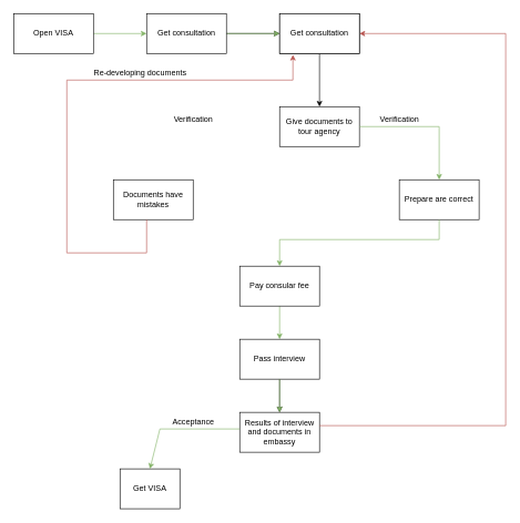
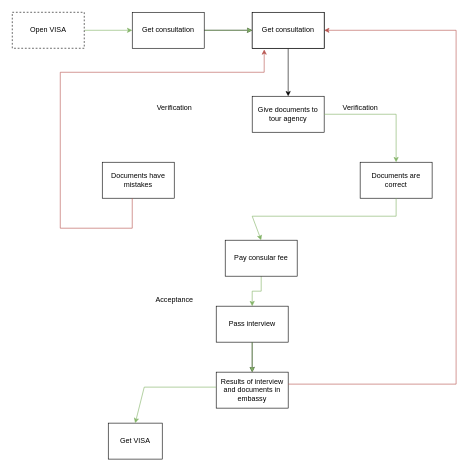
- <mxCell id="8" value="Open VISA" style="rounded=0;whiteSpace=wrap;html=1;" vertex="1" parent="1"><mxGeometry x="20" y="20" width="120" height="60" as="geometry" /></mxCell>
+ <mxCell id="8" value="Open VISA" style="rounded=0;whiteSpace=wrap;html=1;dashed=1;" vertex="1" parent="1"><mxGeometry x="20" y="20" width="120" height="60" as="geometry" /></mxCell>
- <mxCell id="19" value="Re-developing documents" style="text;html=1;align=center;verticalAlign=middle;resizable=0;points=[];autosize=1;strokeColor=none;fillColor=none;" vertex="1" parent="1"><mxGeometry x="130" y="95" width="160" height="30" as="geometry" /></mxCell>
- <mxCell id="3" value="Prepare are correct" style="rounded=0;whiteSpace=wrap;html=1;" vertex="1" parent="1"><mxGeometry x="600" y="270" width="120" height="60" as="geometry" /></mxCell>
+ <mxCell id="3" value="Documents are correct" style="rounded=0;whiteSpace=wrap;html=1;" vertex="1" parent="1"><mxGeometry x="600" y="270" width="120" height="60" as="geometry" /></mxCell>
- <mxCell id="6" value="Pay consular fee" style="rounded=0;whiteSpace=wrap;html=1;" vertex="1" parent="1"><mxGeometry x="360" y="400" width="120" height="60" as="geometry" /></mxCell>
+ <mxCell id="6" value="Pay consular fee" style="rounded=0;whiteSpace=wrap;html=1;" vertex="1" parent="1"><mxGeometry x="375" y="400" width="120" height="60" as="geometry" /></mxCell>
- <mxCell id="26" value="Acceptance" style="text;html=1;align=center;verticalAlign=middle;resizable=0;points=[];autosize=1;strokeColor=none;fillColor=none;" vertex="1" parent="1"><mxGeometry x="245" y="620" width="90" height="30" as="geometry" /></mxCell>
+ <mxCell id="26" value="Acceptance" style="text;html=1;align=center;verticalAlign=middle;resizable=0;points=[];autosize=1;strokeColor=none;fillColor=none;" vertex="1" parent="1"><mxGeometry x="245" y="485" width="90" height="30" as="geometry" /></mxCell>
